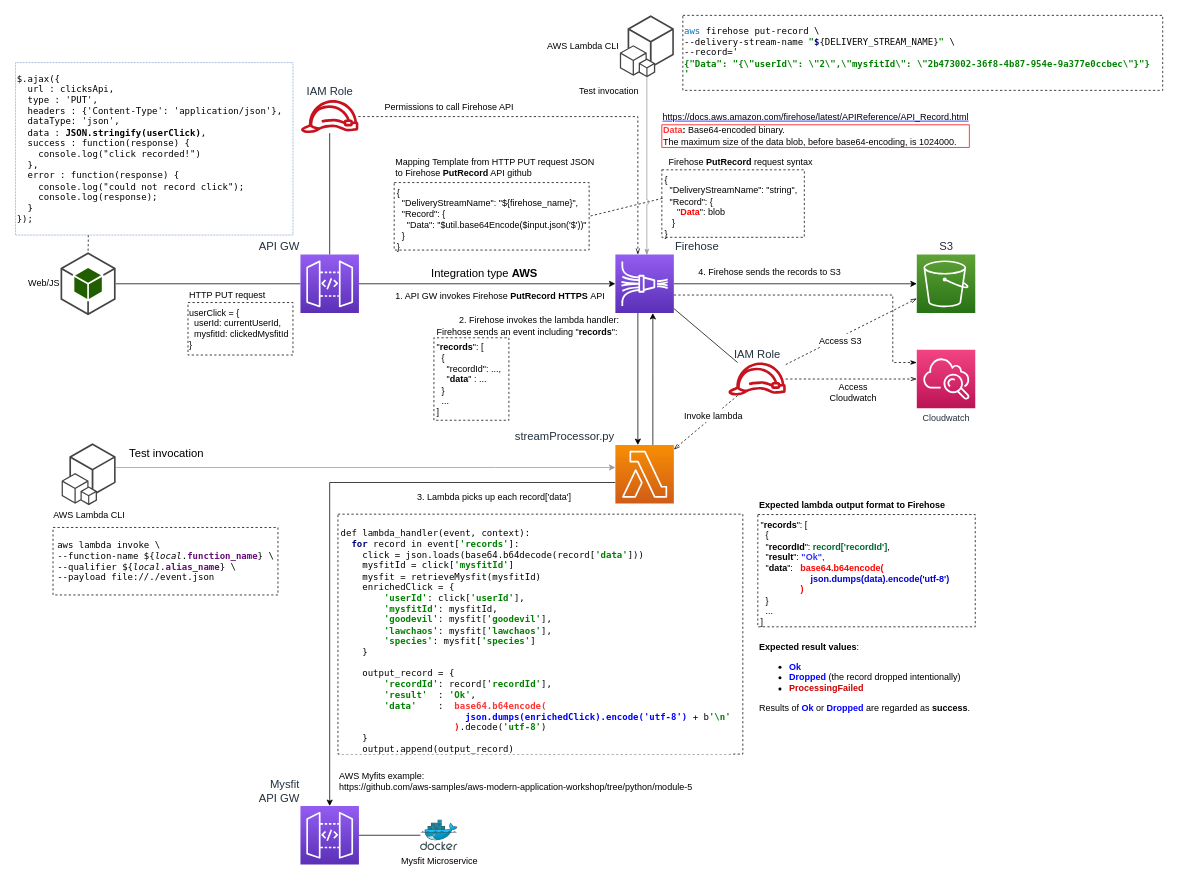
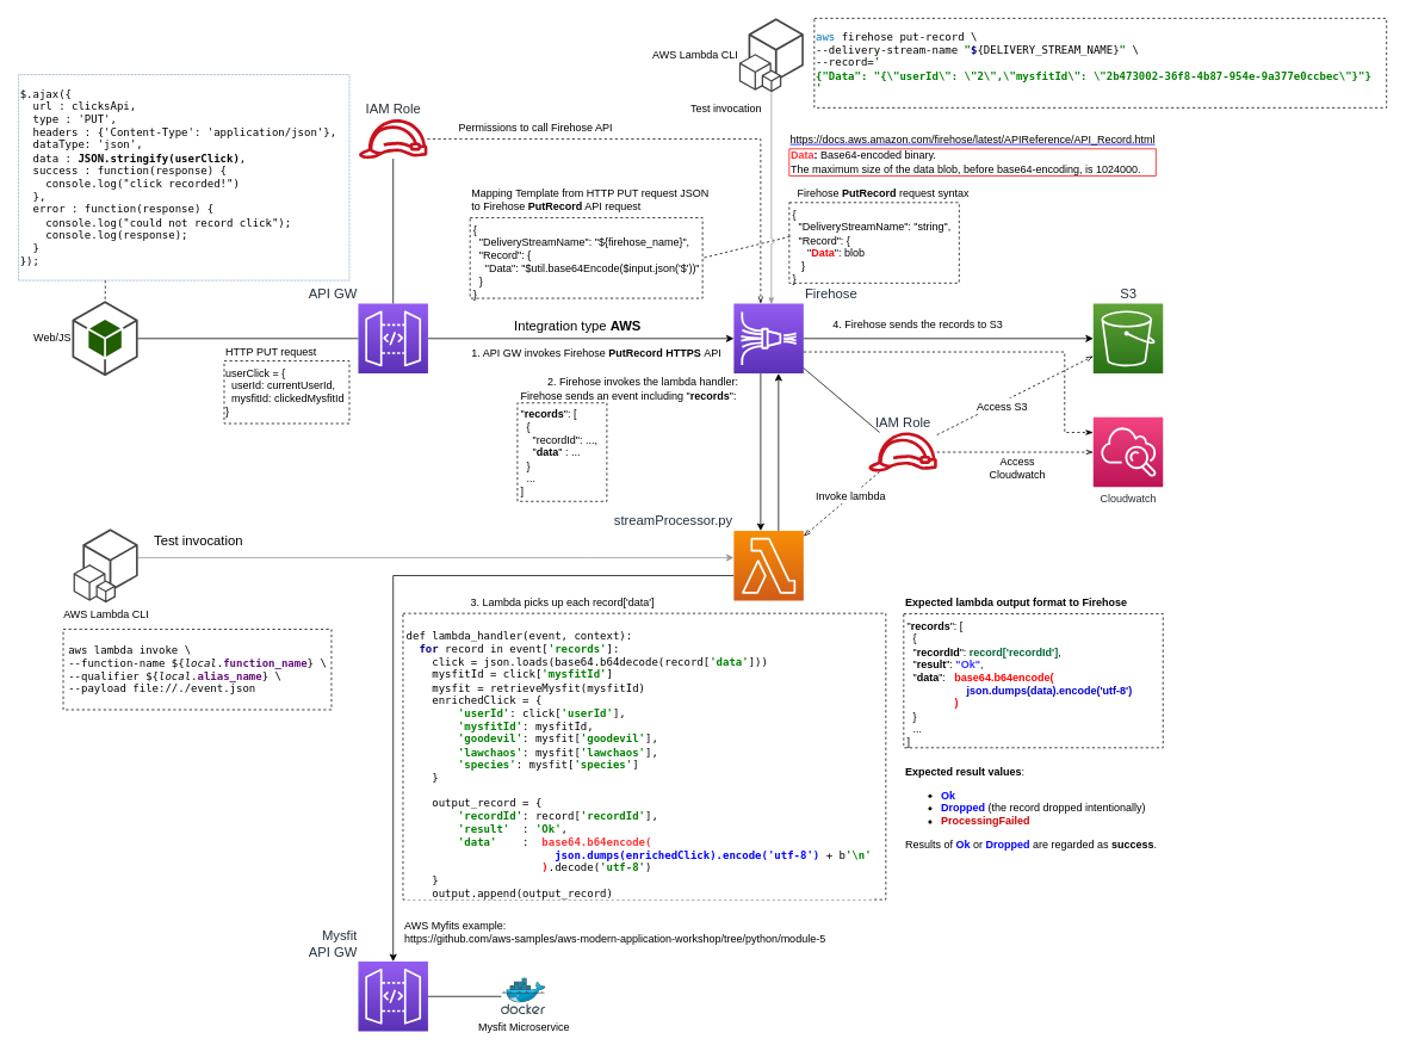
- <mxCell id="20" value="Mapping Template from HTTP PUT request JSON&amp;nbsp; &lt;br&gt;to Firehose &lt;b&gt;PutRecord&lt;/b&gt; API github" style="text;html=1;align=left;verticalAlign=middle;resizable=0;points=[];autosize=1;fontSize=12;" parent="1" vertex="1"><mxGeometry x="525" y="208" width="280" height="30" as="geometry" /></mxCell>
+ <mxCell id="20" value="Mapping Template from HTTP PUT request JSON&amp;nbsp; &lt;br&gt;to Firehose &lt;b&gt;PutRecord&lt;/b&gt; API request" style="text;html=1;align=left;verticalAlign=middle;resizable=0;points=[];autosize=1;fontSize=12;" parent="1" vertex="1"><mxGeometry x="525" y="208" width="280" height="30" as="geometry" /></mxCell>
- <mxCell id="40" value="3. Lambda picks up each record['data']" style="text;html=1;align=center;verticalAlign=middle;resizable=0;points=[];autosize=1;" parent="1" vertex="1"><mxGeometry x="548" y="653" width="220" height="20" as="geometry" /></mxCell>
+ <mxCell id="40" value="3. Lambda picks up each record['data']" style="text;html=1;align=center;verticalAlign=middle;resizable=0;points=[];autosize=1;" parent="1" vertex="1"><mxGeometry x="518" y="663" width="220" height="20" as="geometry" /></mxCell>
